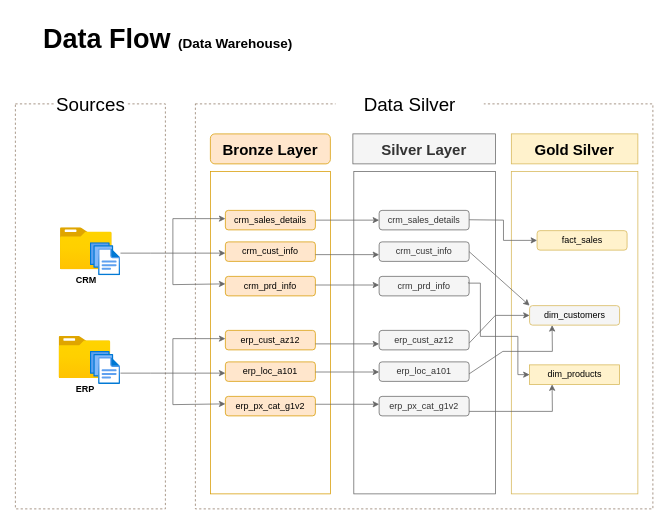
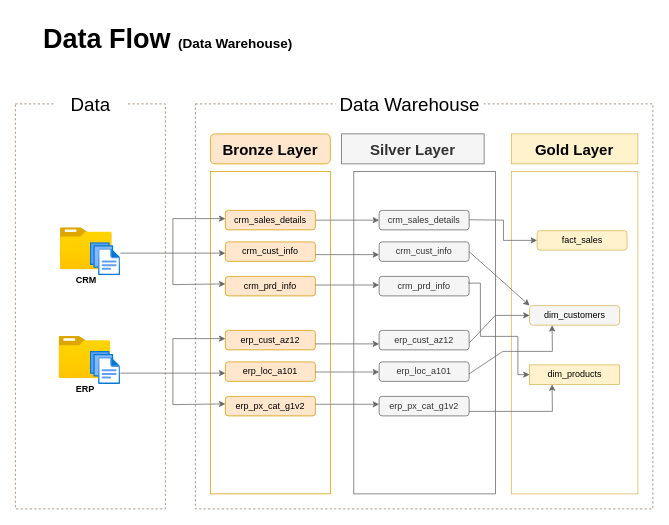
- <mxCell id="4" value="&lt;font style=&quot;font-size: 25px;&quot;&gt;Sources&lt;/font&gt;" style="rounded=0;whiteSpace=wrap;html=1;fillColor=default;strokeColor=none;" parent="1" vertex="1"><mxGeometry x="72.5" y="118" width="95" height="40" as="geometry" /></mxCell>
+ <mxCell id="4" value="&lt;font style=&quot;font-size: 25px;&quot;&gt;Data&lt;/font&gt;" style="rounded=0;whiteSpace=wrap;html=1;fillColor=default;strokeColor=none;" parent="1" vertex="1"><mxGeometry x="72.5" y="118" width="95" height="40" as="geometry" /></mxCell>
- <mxCell id="6" value="&lt;font style=&quot;font-size: 25px;&quot;&gt;Data Silver&lt;/font&gt;" style="rounded=0;whiteSpace=wrap;html=1;fillColor=default;strokeColor=none;" parent="1" vertex="1"><mxGeometry x="446.88" y="118" width="197.5" height="40" as="geometry" /></mxCell>
+ <mxCell id="6" value="&lt;font style=&quot;font-size: 25px;&quot;&gt;Data Warehouse&lt;/font&gt;" style="rounded=0;whiteSpace=wrap;html=1;fillColor=default;strokeColor=none;" parent="1" vertex="1"><mxGeometry x="446.88" y="118" width="197.5" height="40" as="geometry" /></mxCell>
- <mxCell id="9" value="&lt;b&gt;&lt;font style=&quot;font-size: 20px;&quot;&gt;Silver Layer&lt;/font&gt;&lt;/b&gt;" style="rounded=0;whiteSpace=wrap;html=1;fillColor=#f5f5f5;strokeColor=#666666;fontColor=#333333;" parent="1" vertex="1"><mxGeometry x="470" y="178" width="190" height="40" as="geometry" /></mxCell>
+ <mxCell id="9" value="&lt;b&gt;&lt;font style=&quot;font-size: 20px;&quot;&gt;Silver Layer&lt;/font&gt;&lt;/b&gt;" style="rounded=0;whiteSpace=wrap;html=1;fillColor=#f5f5f5;strokeColor=#666666;fontColor=#333333;" parent="1" vertex="1"><mxGeometry x="455" y="178" width="190" height="40" as="geometry" /></mxCell>
- <mxCell id="11" value="&lt;b&gt;&lt;font style=&quot;font-size: 20px;&quot;&gt;Gold Silver&lt;/font&gt;&lt;/b&gt;" style="rounded=0;whiteSpace=wrap;html=1;fillColor=#fff2cc;strokeColor=#d6b656;" parent="1" vertex="1"><mxGeometry x="681.25" y="178" width="168.75" height="40" as="geometry" /></mxCell>
+ <mxCell id="11" value="&lt;b&gt;&lt;font style=&quot;font-size: 20px;&quot;&gt;Gold Layer&lt;/font&gt;&lt;/b&gt;" style="rounded=0;whiteSpace=wrap;html=1;fillColor=#fff2cc;strokeColor=#d6b656;" parent="1" vertex="1"><mxGeometry x="681.25" y="178" width="168.75" height="40" as="geometry" /></mxCell>
